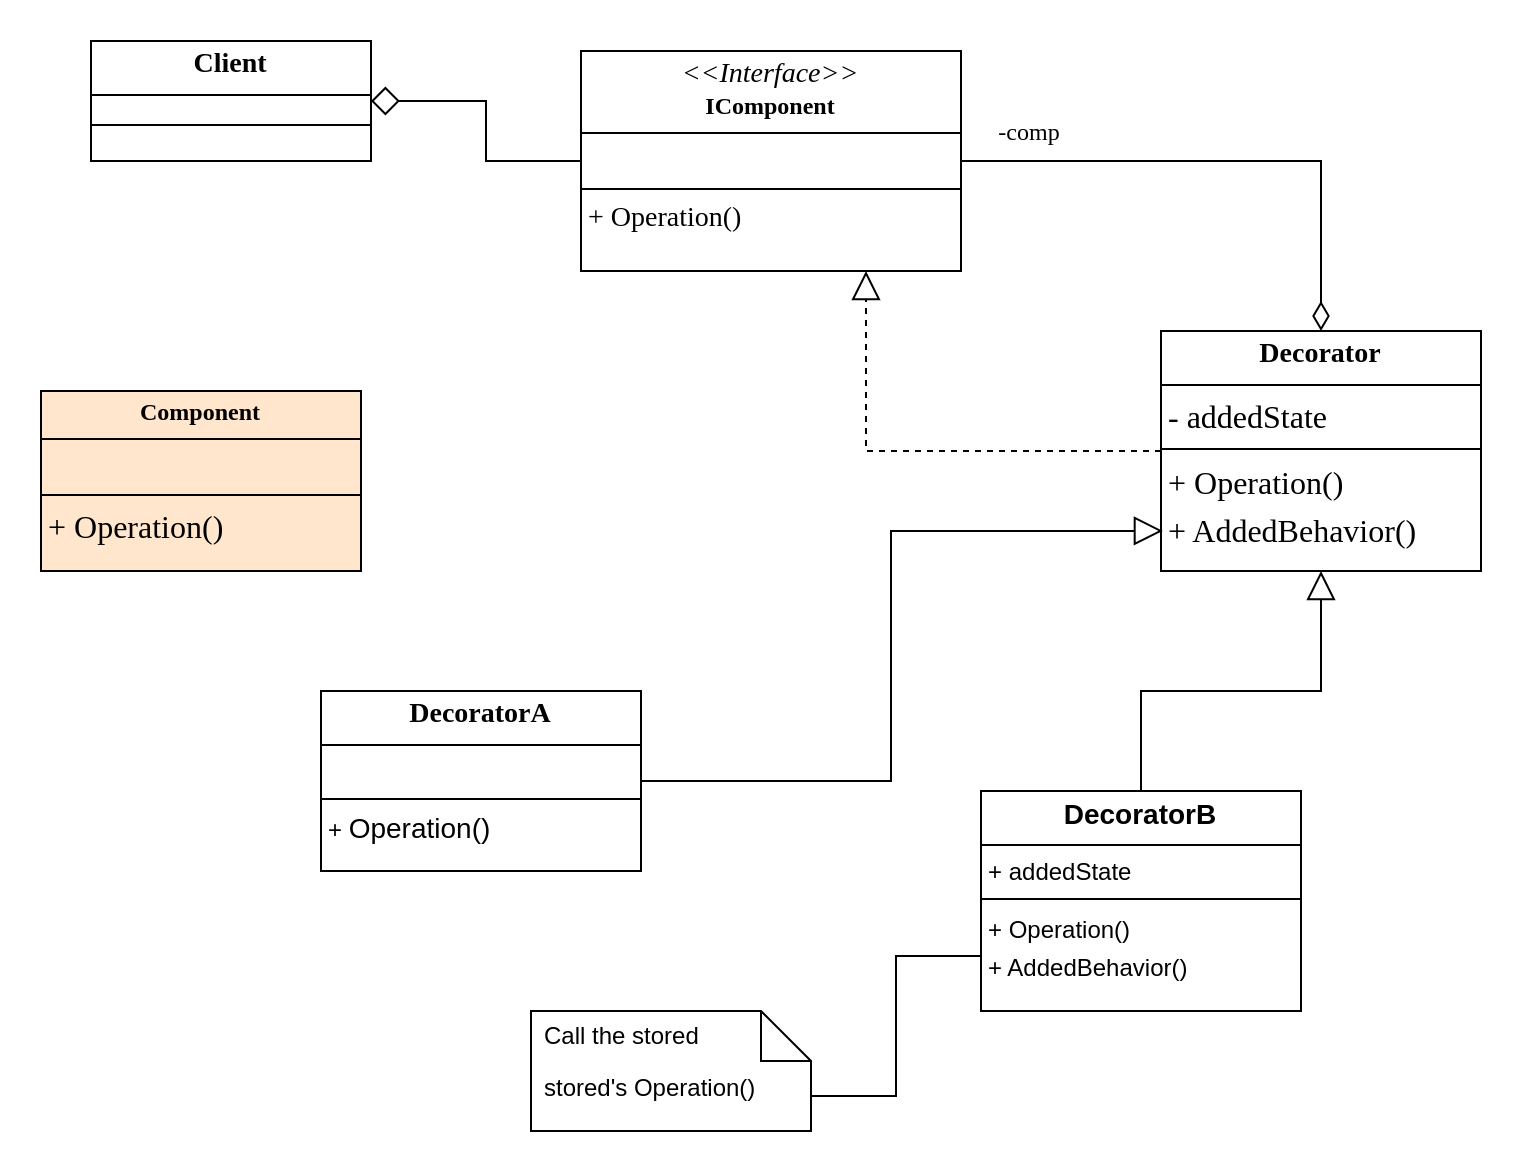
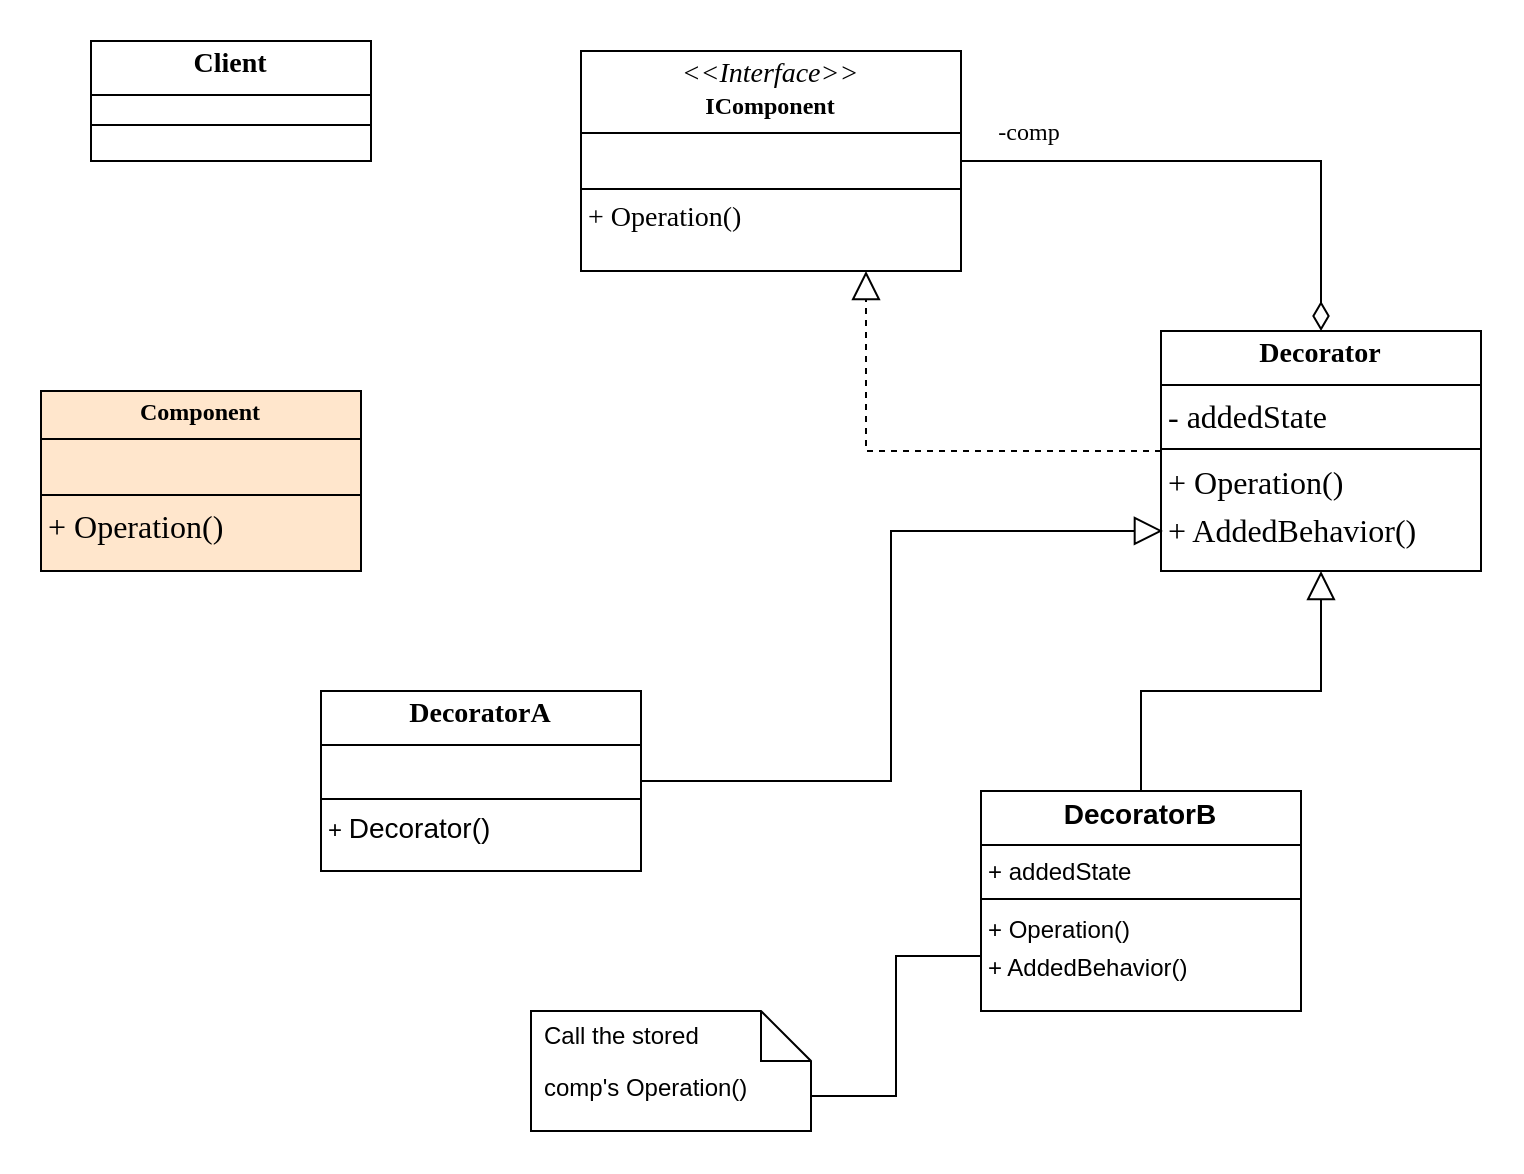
- <mxCell id="2" style="edgeStyle=orthogonalEdgeStyle;rounded=0;orthogonalLoop=1;jettySize=auto;html=1;endArrow=none;endFill=0;startArrow=diamond;startFill=0;strokeWidth=1;targetPerimeterSpacing=0;sourcePerimeterSpacing=0;startSize=12;" parent="1" source="3" target="6" edge="1"><mxGeometry relative="1" as="geometry" /></mxCell>
- <mxCell id="10" value="&lt;p style=&quot;margin:0px;margin-top:4px;text-align:center;&quot;&gt;&lt;b&gt;&lt;font face=&quot;Verdana&quot; style=&quot;font-size: 14px;&quot;&gt;DecoratorA&lt;/font&gt;&lt;/b&gt;&lt;/p&gt;&lt;hr size=&quot;1&quot; style=&quot;border-style:solid;&quot;&gt;&lt;p style=&quot;margin:0px;margin-left:4px;&quot;&gt;&lt;br&gt;&lt;/p&gt;&lt;hr size=&quot;1&quot; style=&quot;border-style:solid;&quot;&gt;&lt;p style=&quot;margin:0px;margin-left:4px;&quot;&gt;+ &lt;font style=&quot;font-size: 14px;&quot;&gt;Operation()&lt;/font&gt;&lt;/p&gt;" style="verticalAlign=top;align=left;overflow=fill;html=1;whiteSpace=wrap;" parent="1" vertex="1"><mxGeometry x="160" y="345" width="160" height="90" as="geometry" /></mxCell>
+ <mxCell id="10" value="&lt;p style=&quot;margin:0px;margin-top:4px;text-align:center;&quot;&gt;&lt;b&gt;&lt;font face=&quot;Verdana&quot; style=&quot;font-size: 14px;&quot;&gt;DecoratorA&lt;/font&gt;&lt;/b&gt;&lt;/p&gt;&lt;hr size=&quot;1&quot; style=&quot;border-style:solid;&quot;&gt;&lt;p style=&quot;margin:0px;margin-left:4px;&quot;&gt;&lt;br&gt;&lt;/p&gt;&lt;hr size=&quot;1&quot; style=&quot;border-style:solid;&quot;&gt;&lt;p style=&quot;margin:0px;margin-left:4px;&quot;&gt;+ &lt;font style=&quot;font-size: 14px;&quot;&gt;Decorator()&lt;/font&gt;&lt;/p&gt;" style="verticalAlign=top;align=left;overflow=fill;html=1;whiteSpace=wrap;" parent="1" vertex="1"><mxGeometry x="160" y="345" width="160" height="90" as="geometry" /></mxCell>
- <mxCell id="15" value="stored's Operation()" style="shape=note2;boundedLbl=1;whiteSpace=wrap;html=1;size=25;verticalAlign=top;align=left;spacingLeft=5;" vertex="1" parent="1"><mxGeometry x="265" y="505" width="140" height="60" as="geometry" /></mxCell>
+ <mxCell id="15" value="comp's Operation()" style="shape=note2;boundedLbl=1;whiteSpace=wrap;html=1;size=25;verticalAlign=top;align=left;spacingLeft=5;" vertex="1" parent="1"><mxGeometry x="265" y="505" width="140" height="60" as="geometry" /></mxCell>
